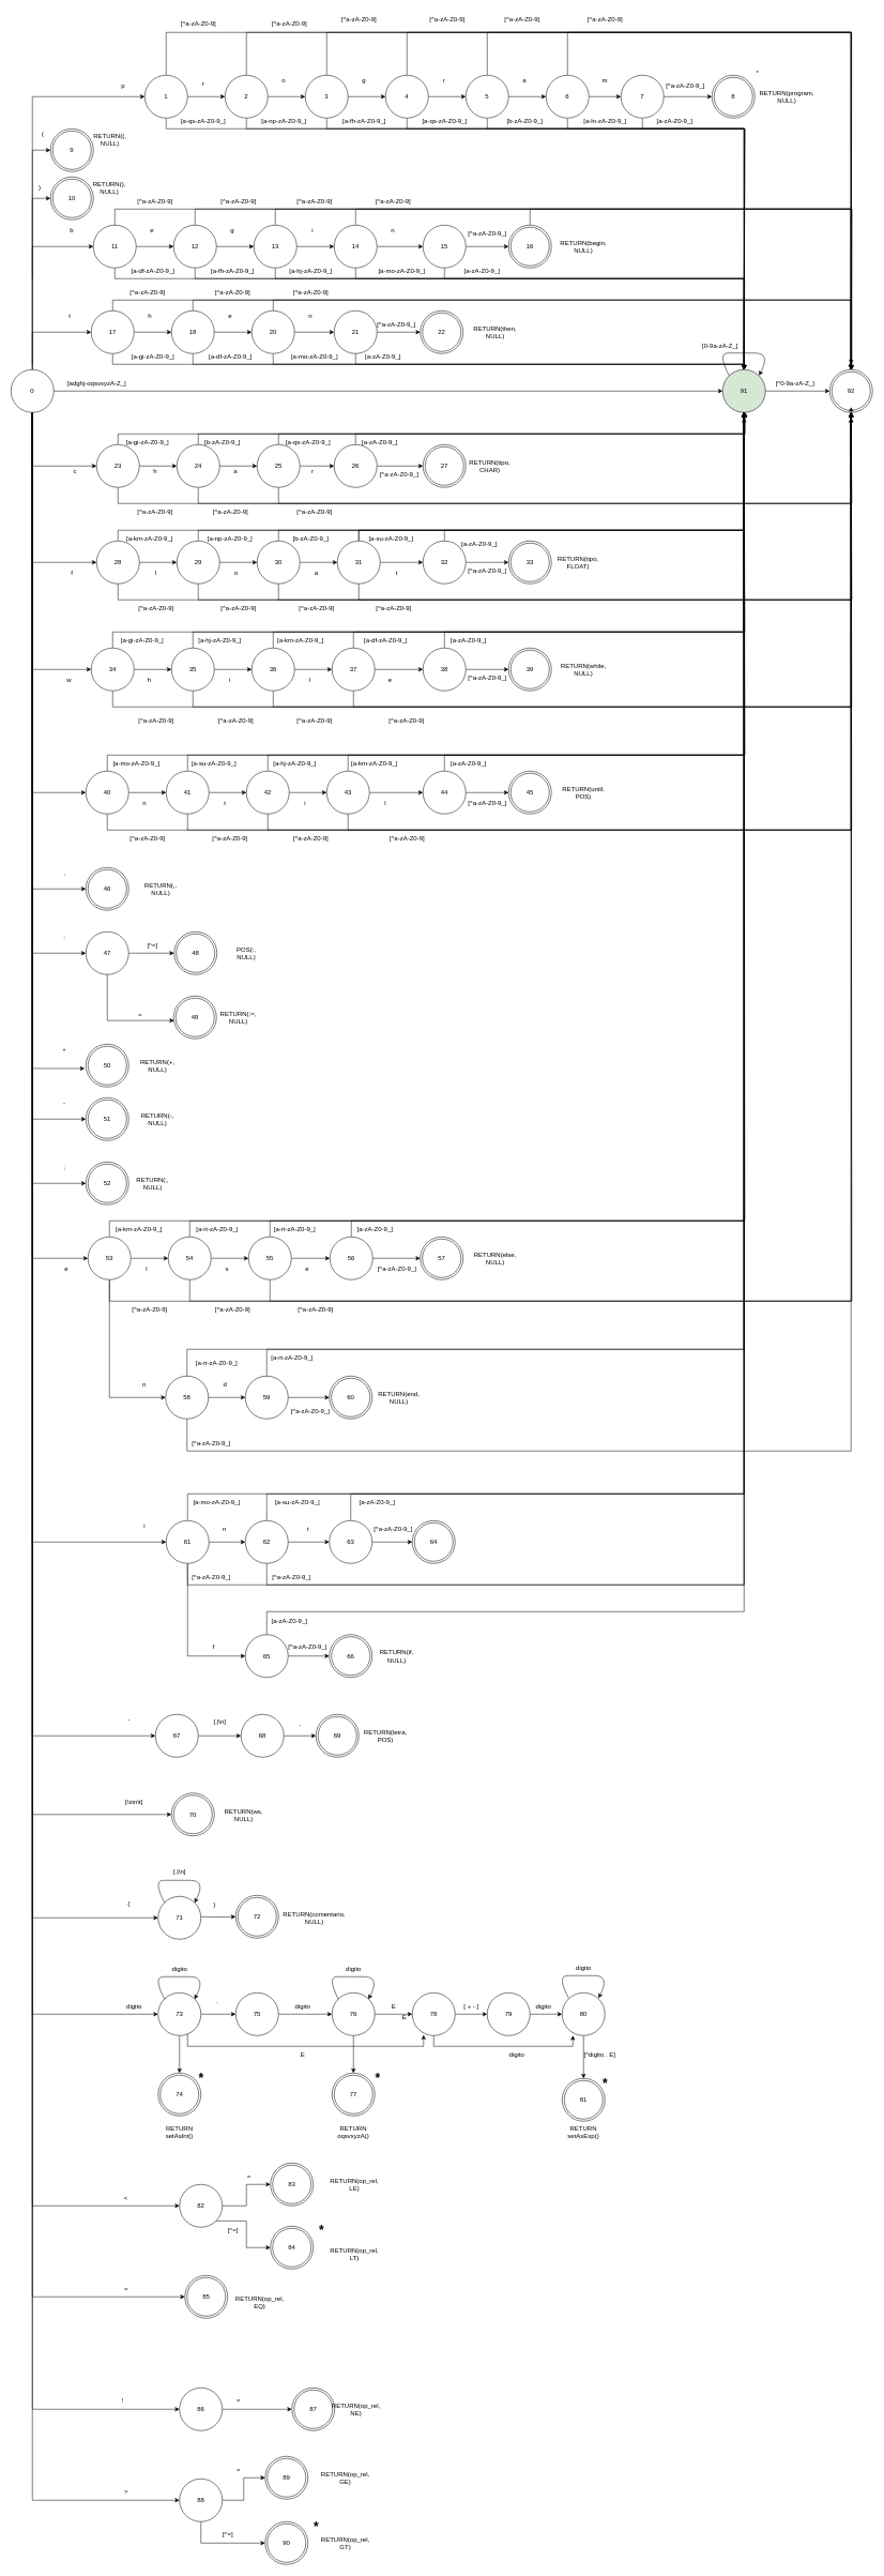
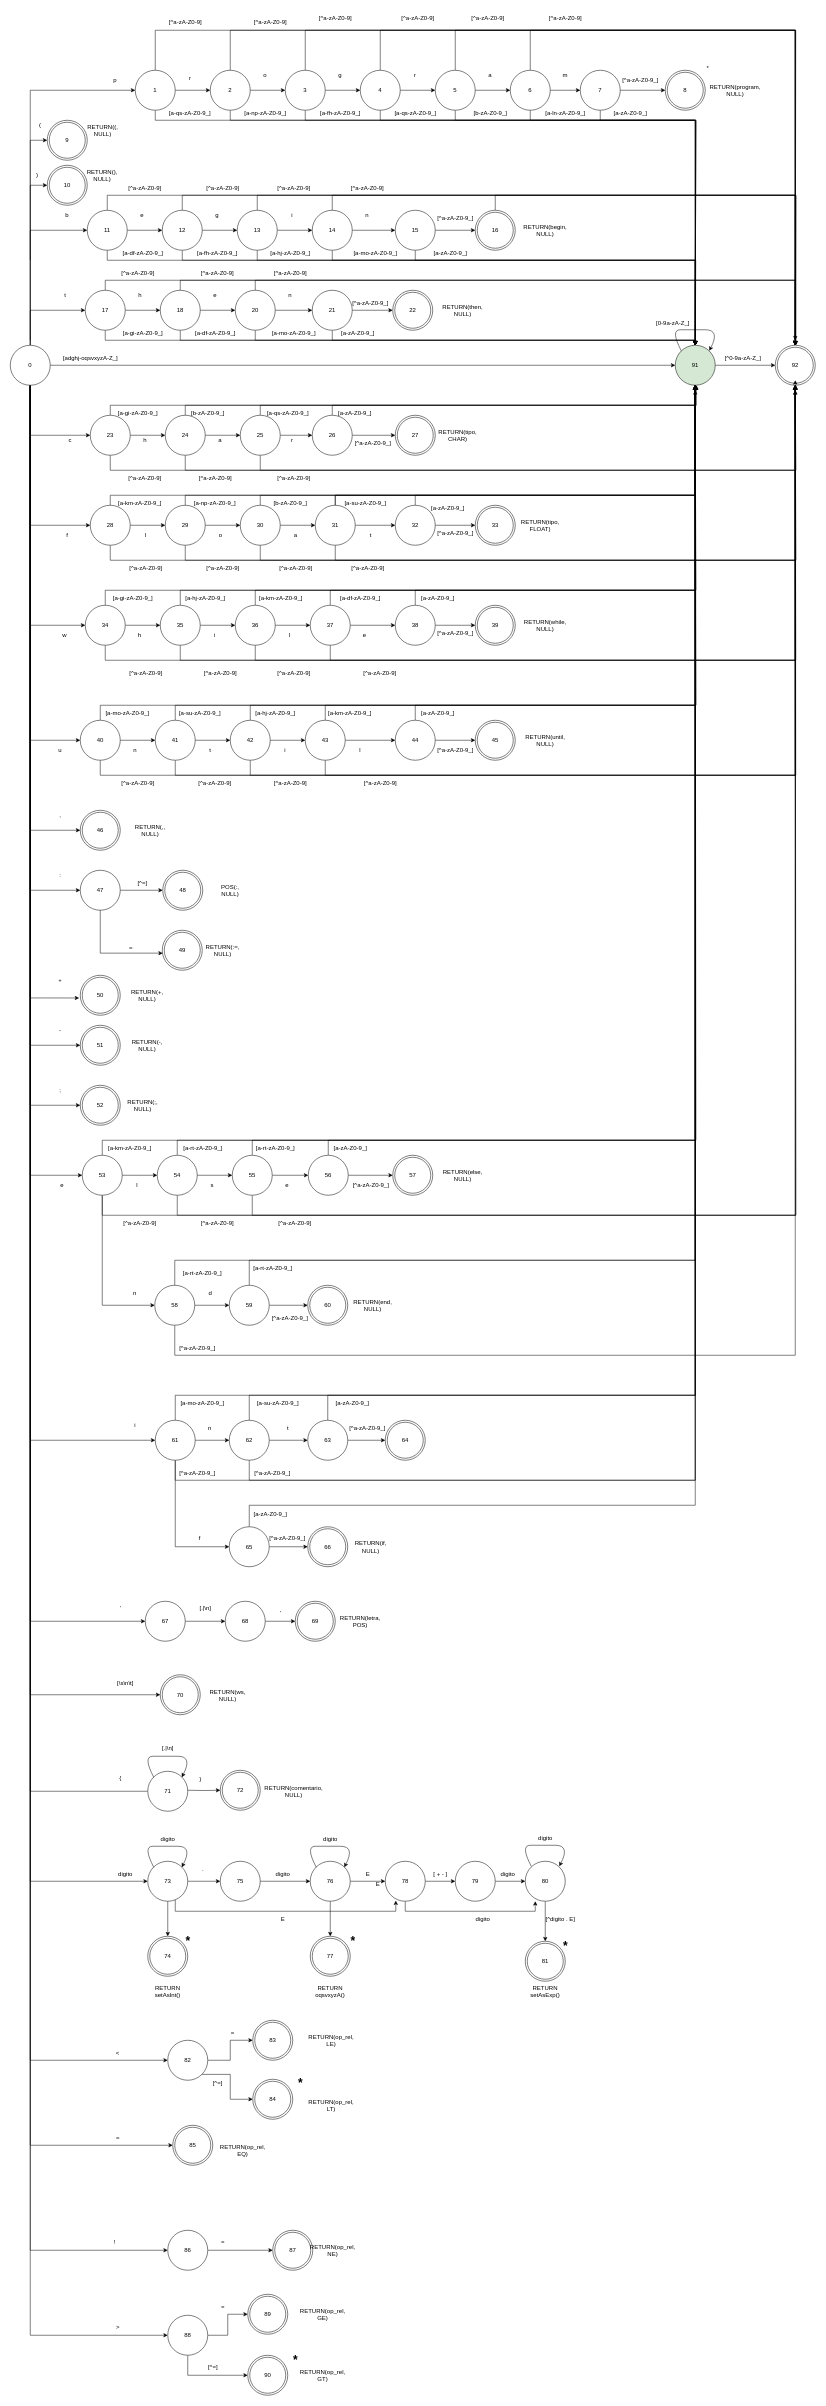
- <mxCell id="277" value="RETURN(until, POS)" style="text;html=1;strokeColor=none;fillColor=none;align=center;verticalAlign=middle;whiteSpace=wrap;rounded=0;" vertex="1" parent="1"><mxGeometry x="1070" y="1470" width="40" height="20" as="geometry" /></mxCell>
+ <mxCell id="277" value="RETURN(until, NULL)" style="text;html=1;strokeColor=none;fillColor=none;align=center;verticalAlign=middle;whiteSpace=wrap;rounded=0;" vertex="1" parent="1"><mxGeometry x="1070" y="1470" width="40" height="20" as="geometry" /></mxCell>
+ <mxCell id="255" value="u" style="text;html=1;strokeColor=none;fillColor=none;align=center;verticalAlign=middle;whiteSpace=wrap;rounded=0;" vertex="1" parent="1"><mxGeometry x="100" y="1490" width="40" height="20" as="geometry" /></mxCell>
- <mxCell id="20" style="edgeStyle=orthogonalEdgeStyle;rounded=0;orthogonalLoop=1;jettySize=auto;html=1;entryX=0;entryY=0.5;entryDx=0;entryDy=0;" edge="1" parent="1" source="26" target="399"><mxGeometry relative="1" as="geometry"><Array as="points"><mxPoint x="60" y="3582" /></Array></mxGeometry></mxCell>
+ <mxCell id="20" style="edgeStyle=orthogonalEdgeStyle;rounded=0;orthogonalLoop=1;jettySize=auto;html=1;entryX=0;entryY=0.5;entryDx=0;entryDy=0;endArrow=none;" edge="1" parent="1" source="26" target="399"><mxGeometry relative="1" as="geometry"><Array as="points"><mxPoint x="60" y="3582" /></Array></mxGeometry></mxCell>
